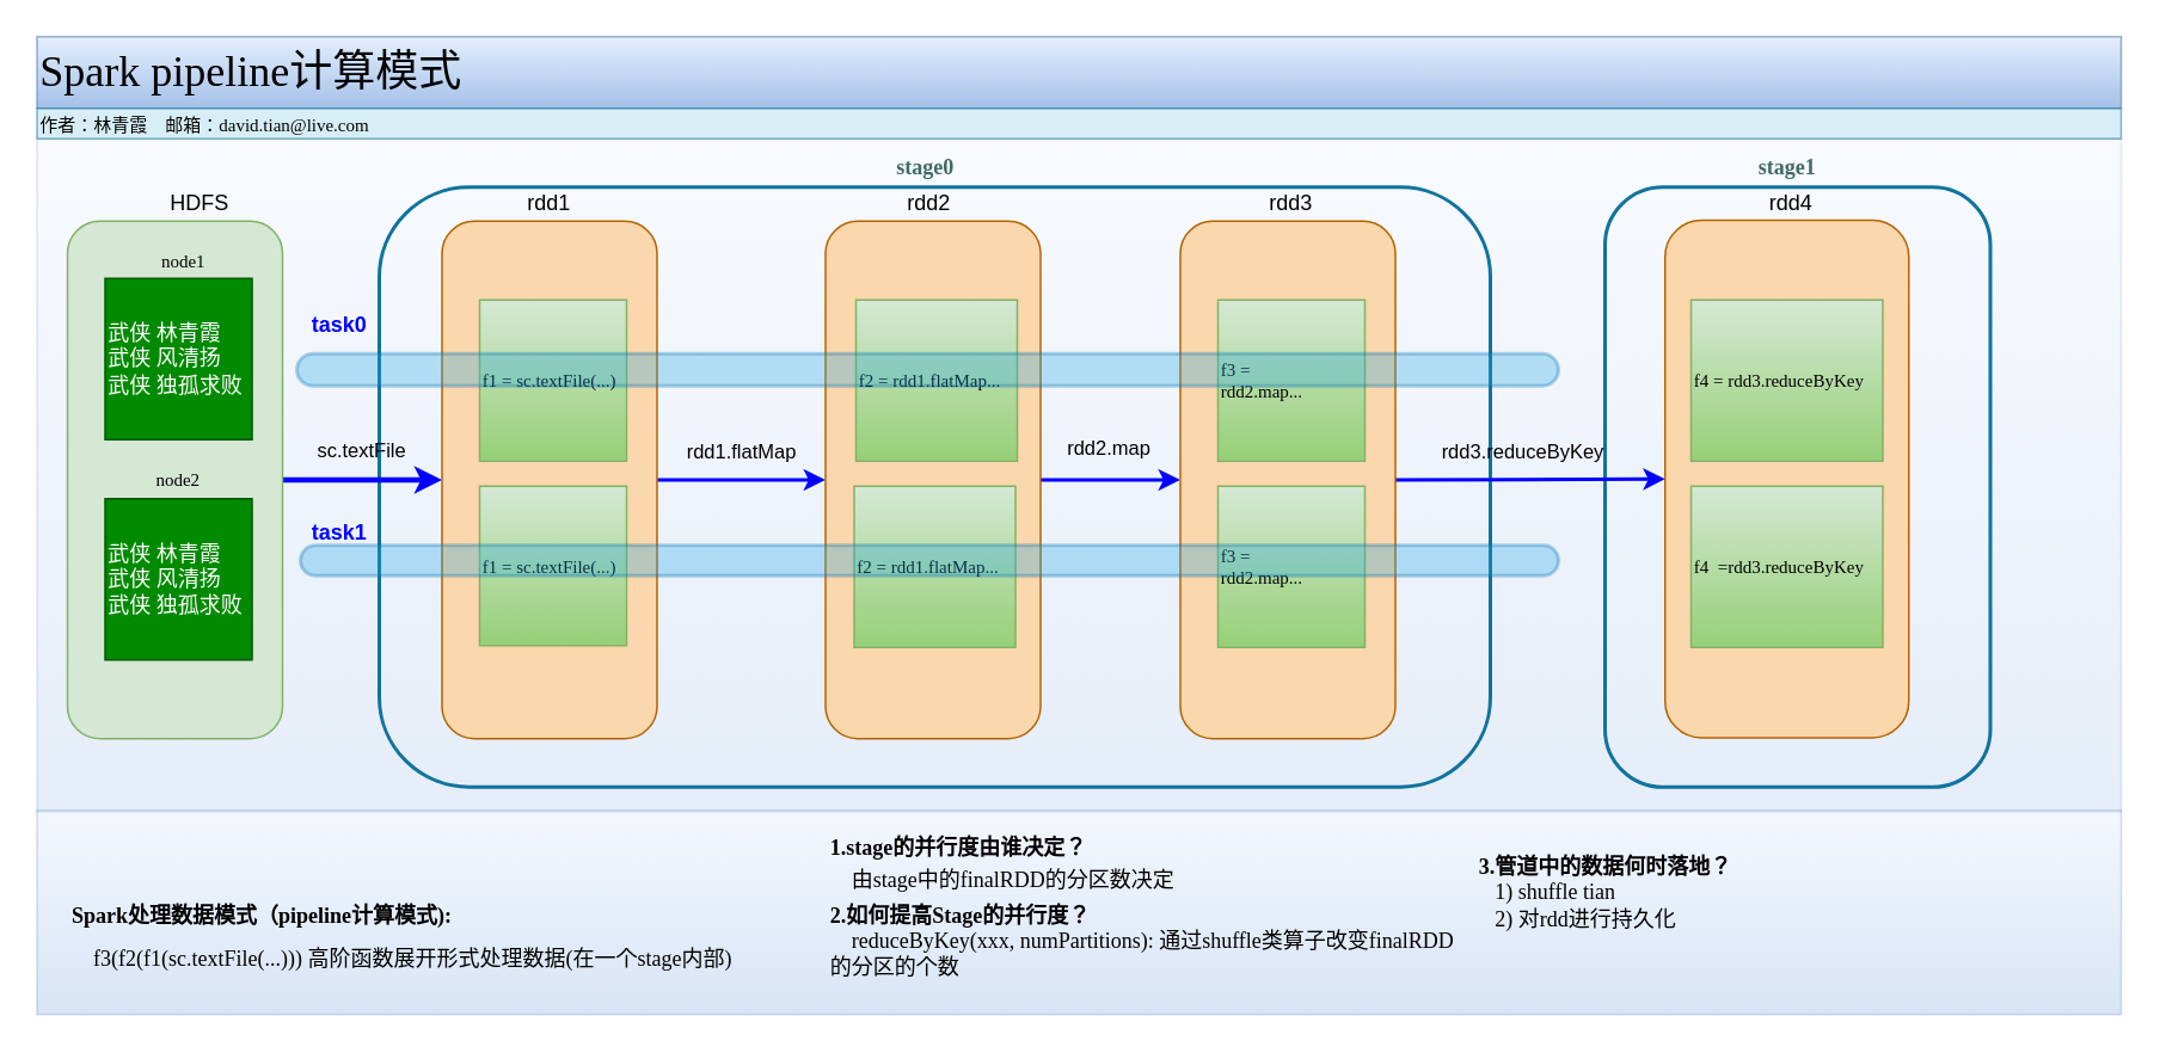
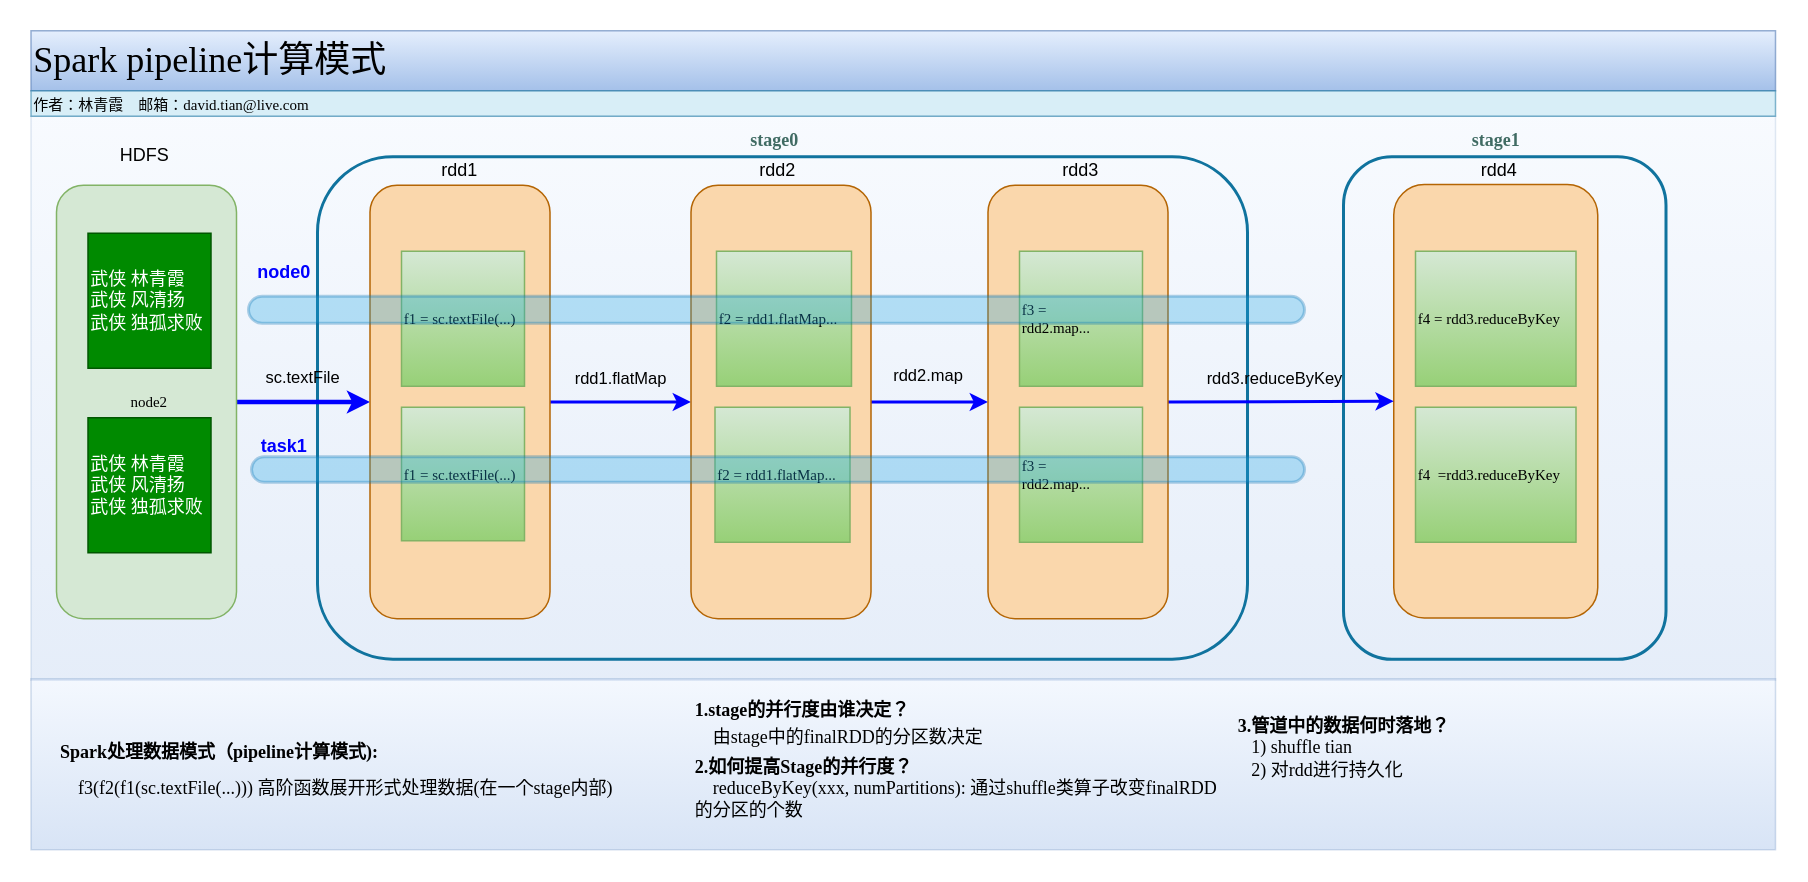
- <mxCell id="14" value="HDFS" style="text;html=1;strokeColor=none;fillColor=none;align=center;verticalAlign=middle;whiteSpace=wrap;rounded=0;" vertex="1" parent="1"><mxGeometry x="91" y="103" width="40" height="20" as="geometry" /></mxCell>
+ <mxCell id="14" value="HDFS" style="text;html=1;strokeColor=none;fillColor=none;align=center;verticalAlign=middle;whiteSpace=wrap;rounded=0;" vertex="1" parent="1"><mxGeometry x="76" y="93" width="40" height="20" as="geometry" /></mxCell>
- <mxCell id="32" value="node1" style="text;html=1;strokeColor=none;fillColor=none;align=center;verticalAlign=middle;whiteSpace=wrap;rounded=0;shadow=0;glass=0;comic=0;fontFamily=Comic Sans MS;fontSize=10;fontColor=#000000;opacity=50;" vertex="1" parent="1"><mxGeometry x="82" y="135" width="40" height="20" as="geometry" /></mxCell>
- <mxCell id="38" value="task0" style="text;html=1;strokeColor=none;fillColor=none;align=center;verticalAlign=middle;whiteSpace=wrap;rounded=0;fontSize=12;fontColor=#0000FF;opacity=30;fontStyle=1" vertex="1" parent="1"><mxGeometry x="169" y="171" width="40" height="20" as="geometry" /></mxCell>
+ <mxCell id="38" value="node0" style="text;html=1;strokeColor=none;fillColor=none;align=center;verticalAlign=middle;whiteSpace=wrap;rounded=0;fontSize=12;fontColor=#0000FF;opacity=30;fontStyle=1" vertex="1" parent="1"><mxGeometry x="169" y="171" width="40" height="20" as="geometry" /></mxCell>
- <mxCell id="40" value="&lt;p&gt;&lt;/p&gt;&lt;div style=&quot;text-align: left ; line-height: 197%&quot;&gt;&lt;div&gt;&lt;b&gt;&lt;font color=&quot;#000000&quot;&gt;Spark处理数据模式（pipeline计算模式):&lt;/font&gt;&lt;/b&gt;&lt;/div&gt;&lt;span style=&quot;color: rgb(0 , 0 , 0)&quot;&gt;&amp;nbsp; &amp;nbsp; f3(f2(f1(sc.textFile(...))) 高阶函数展开形式处理数据(在一个stage内部)&lt;/span&gt;&lt;br&gt;&lt;/div&gt;" style="text;html=1;strokeColor=none;fillColor=none;align=center;verticalAlign=middle;whiteSpace=wrap;rounded=0;fontFamily=Tahoma;fontSize=12;fontColor=#0000FF;opacity=30;" vertex="1" parent="1"><mxGeometry x="30" y="475" width="388" height="84" as="geometry" /></mxCell>
+ <mxCell id="40" value="&lt;p&gt;&lt;/p&gt;&lt;div style=&quot;text-align: left ; line-height: 197%&quot;&gt;&lt;div&gt;&lt;b&gt;&lt;font color=&quot;#000000&quot;&gt;Spark处理数据模式（pipeline计算模式):&lt;/font&gt;&lt;/b&gt;&lt;/div&gt;&lt;span style=&quot;color: rgb(0 , 0 , 0)&quot;&gt;&amp;nbsp; &amp;nbsp; f3(f2(f1(sc.textFile(...))) 高阶函数展开形式处理数据(在一个stage内部)&lt;/span&gt;&lt;br&gt;&lt;/div&gt;" style="text;html=1;strokeColor=none;fillColor=none;align=center;verticalAlign=middle;whiteSpace=wrap;rounded=0;fontFamily=Tahoma;fontSize=12;fontColor=#0000FF;opacity=30;" vertex="1" parent="1"><mxGeometry x="30" y="465" width="388" height="84" as="geometry" /></mxCell>
